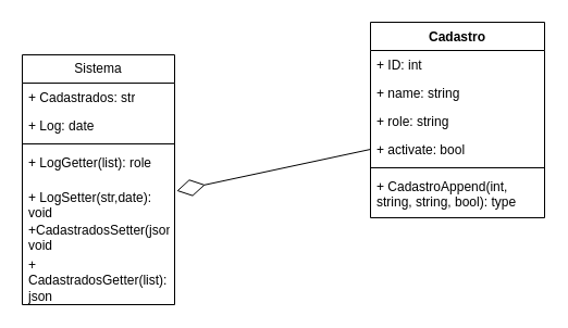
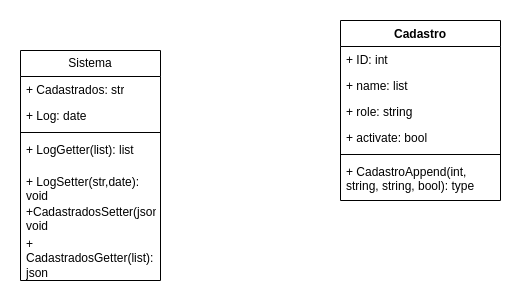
- <mxCell id="12" value="+ name: string" style="text;strokeColor=none;fillColor=none;align=left;verticalAlign=top;spacingLeft=4;spacingRight=4;overflow=hidden;rotatable=0;points=[[0,0.5],[1,0.5]];portConstraint=eastwest;whiteSpace=wrap;html=1;" vertex="1" parent="10"><mxGeometry y="52" width="160" height="26" as="geometry" /></mxCell>
+ <mxCell id="12" value="+ name: list" style="text;strokeColor=none;fillColor=none;align=left;verticalAlign=top;spacingLeft=4;spacingRight=4;overflow=hidden;rotatable=0;points=[[0,0.5],[1,0.5]];portConstraint=eastwest;whiteSpace=wrap;html=1;" vertex="1" parent="10"><mxGeometry y="52" width="160" height="26" as="geometry" /></mxCell>
- <mxCell id="17" value="" style="endArrow=diamondThin;endFill=0;endSize=24;html=1;rounded=0;entryX=1.013;entryY=0.243;entryDx=0;entryDy=0;exitX=0;exitY=0.5;exitDx=0;exitDy=0;entryPerimeter=0;" edge="1" parent="1" source="14" target="7"><mxGeometry width="160" relative="1" as="geometry"><mxPoint x="280" y="378" as="sourcePoint" /><mxPoint x="260" y="240" as="targetPoint" /></mxGeometry></mxCell>
- <mxCell id="6" value="+ LogGetter(list): role&amp;nbsp;" style="text;strokeColor=none;fillColor=none;align=left;verticalAlign=top;spacingLeft=4;spacingRight=4;overflow=hidden;rotatable=0;points=[[0,0.5],[1,0.5]];portConstraint=eastwest;whiteSpace=wrap;html=1;" vertex="1" parent="2"><mxGeometry y="86" width="140" height="32" as="geometry" /></mxCell>
+ <mxCell id="6" value="+ LogGetter(list): list&amp;nbsp;" style="text;strokeColor=none;fillColor=none;align=left;verticalAlign=top;spacingLeft=4;spacingRight=4;overflow=hidden;rotatable=0;points=[[0,0.5],[1,0.5]];portConstraint=eastwest;whiteSpace=wrap;html=1;" vertex="1" parent="2"><mxGeometry y="86" width="140" height="32" as="geometry" /></mxCell>
